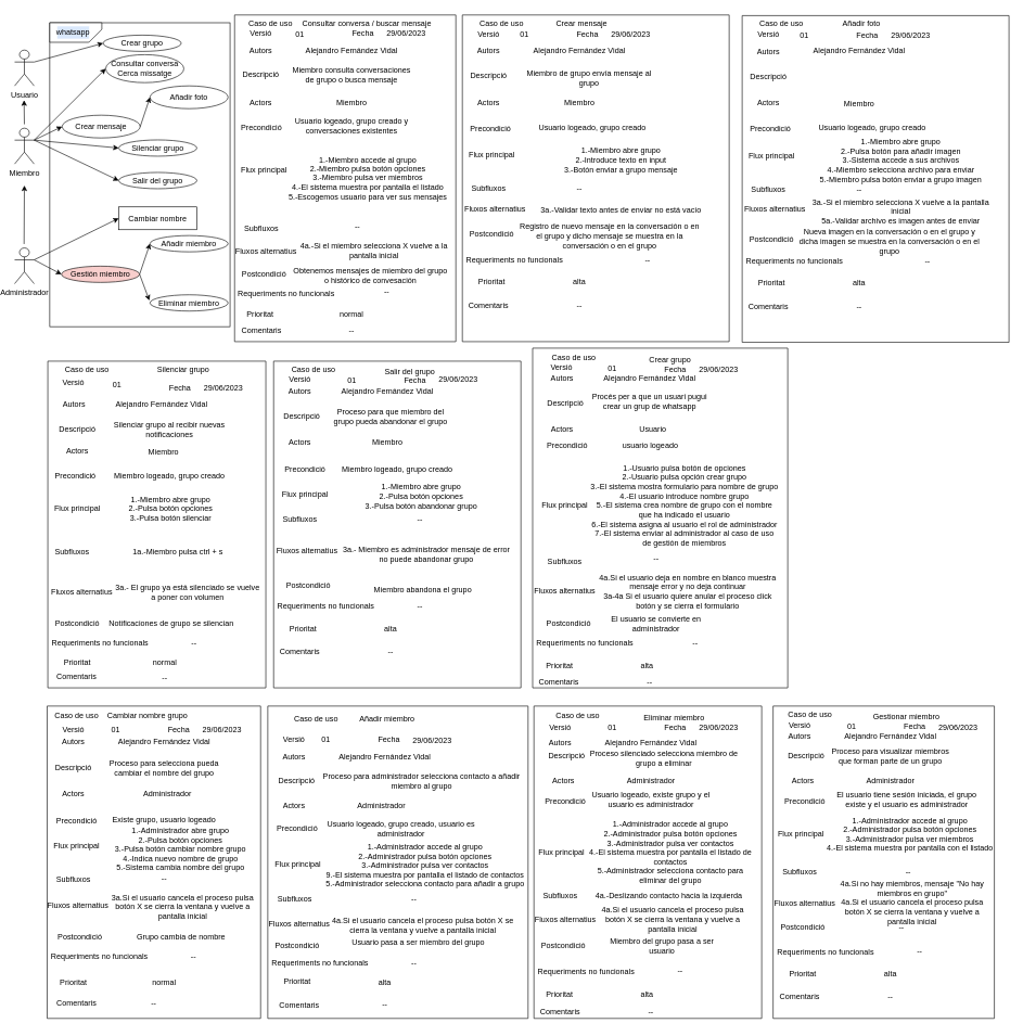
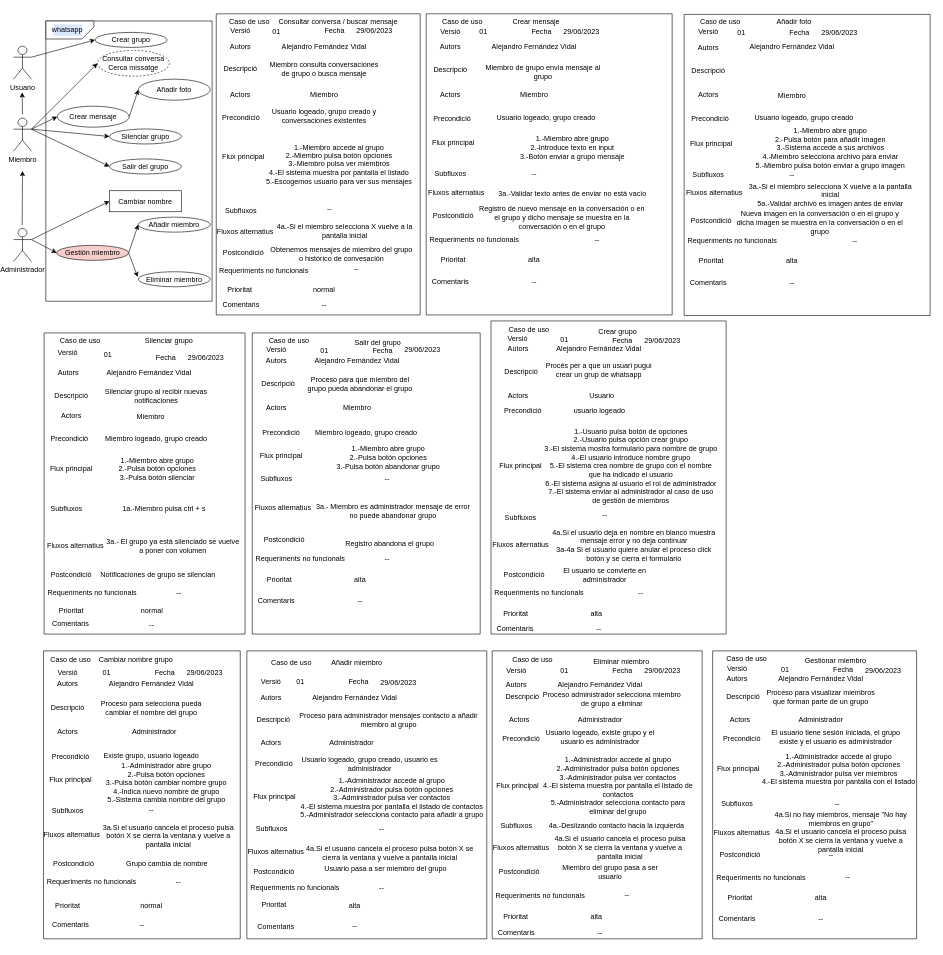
- <mxCell id="12" value="Consultar conversa&lt;br&gt;Cerca missatge" style="ellipse;whiteSpace=wrap;html=1;" parent="1" vertex="1"><mxGeometry x="160" y="83" width="120" height="43" as="geometry" /></mxCell>
+ <mxCell id="12" value="Consultar conversa&lt;br&gt;Cerca missatge" style="ellipse;whiteSpace=wrap;html=1;dashed=1;" parent="1" vertex="1"><mxGeometry x="160" y="83" width="120" height="43" as="geometry" /></mxCell>
- <mxCell id="126" value="Miembro abandona el grupo" style="text;html=1;strokeColor=none;fillColor=none;align=center;verticalAlign=middle;whiteSpace=wrap;rounded=0;" parent="107" vertex="1"><mxGeometry x="86" y="336" width="287" height="30" as="geometry" /></mxCell>
+ <mxCell id="126" value="Registro abandona el grupo" style="text;html=1;strokeColor=none;fillColor=none;align=center;verticalAlign=middle;whiteSpace=wrap;rounded=0;" parent="107" vertex="1"><mxGeometry x="86" y="336" width="287" height="30" as="geometry" /></mxCell>
- <mxCell id="236" value="Proceso silenciado selecciona miembro de grupo a eliminar" style="text;html=1;strokeColor=none;fillColor=none;align=center;verticalAlign=middle;whiteSpace=wrap;rounded=0;" parent="223" vertex="1"><mxGeometry x="80" y="65" width="240" height="30" as="geometry" /></mxCell>
+ <mxCell id="236" value="Proceso administrador selecciona miembro de grupo a eliminar" style="text;html=1;strokeColor=none;fillColor=none;align=center;verticalAlign=middle;whiteSpace=wrap;rounded=0;" parent="223" vertex="1"><mxGeometry x="80" y="65" width="240" height="30" as="geometry" /></mxCell>
- <mxCell id="207" value="Proceso para administrador selecciona contacto a añadir miembro al grupo" style="text;html=1;strokeColor=none;fillColor=none;align=center;verticalAlign=middle;whiteSpace=wrap;rounded=0;" parent="194" vertex="1"><mxGeometry x="83" y="100" width="307" height="30" as="geometry" /></mxCell>
+ <mxCell id="207" value="Proceso para administrador mensajes contacto a añadir miembro al grupo" style="text;html=1;strokeColor=none;fillColor=none;align=center;verticalAlign=middle;whiteSpace=wrap;rounded=0;" parent="194" vertex="1"><mxGeometry x="83" y="100" width="307" height="30" as="geometry" /></mxCell>
- <mxCell id="210" value="1.-Administrador accede al grupo&lt;br style=&quot;border-color: var(--border-color);&quot;&gt;2.-Administrador pulsa botón opciones&lt;br style=&quot;border-color: var(--border-color);&quot;&gt;3.-Administrador pulsa ver contactos&lt;br style=&quot;border-color: var(--border-color);&quot;&gt;9.-El sistema muestra por pantalla el listado de contactos&lt;br&gt;5.-Administrador selecciona contacto para añadir a grupo" style="text;html=1;strokeColor=none;fillColor=none;align=center;verticalAlign=middle;whiteSpace=wrap;rounded=0;" parent="194" vertex="1"><mxGeometry x="82" y="230" width="320" height="30" as="geometry" /></mxCell>
+ <mxCell id="210" value="1.-Administrador accede al grupo&lt;br style=&quot;border-color: var(--border-color);&quot;&gt;2.-Administrador pulsa botón opciones&lt;br style=&quot;border-color: var(--border-color);&quot;&gt;3.-Administrador pulsa ver contactos&lt;br style=&quot;border-color: var(--border-color);&quot;&gt;4.-El sistema muestra por pantalla el listado de contactos&lt;br&gt;5.-Administrador selecciona contacto para añadir a grupo" style="text;html=1;strokeColor=none;fillColor=none;align=center;verticalAlign=middle;whiteSpace=wrap;rounded=0;" parent="194" vertex="1"><mxGeometry x="82" y="230" width="320" height="30" as="geometry" /></mxCell>
